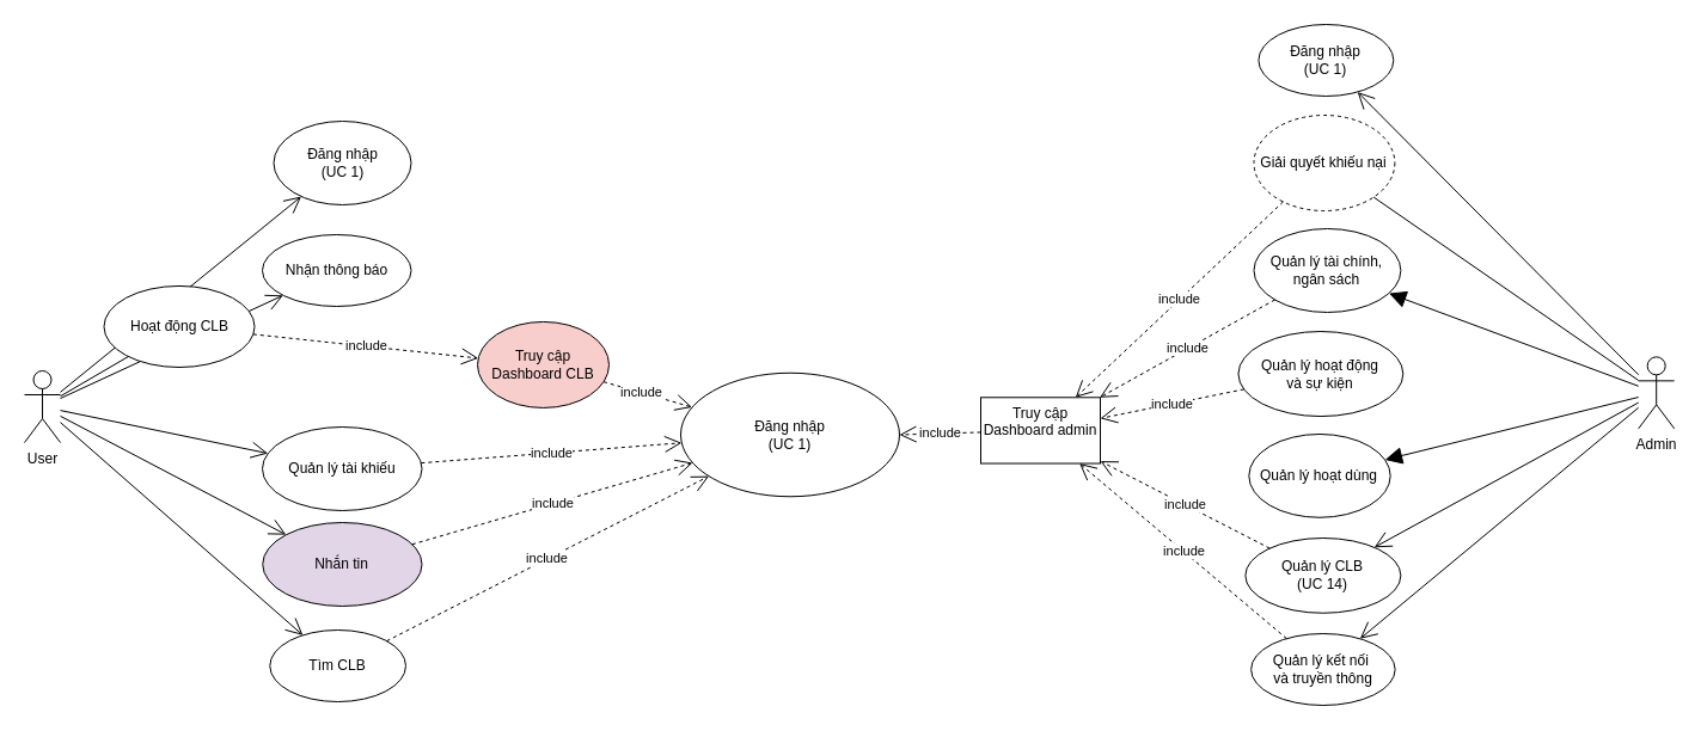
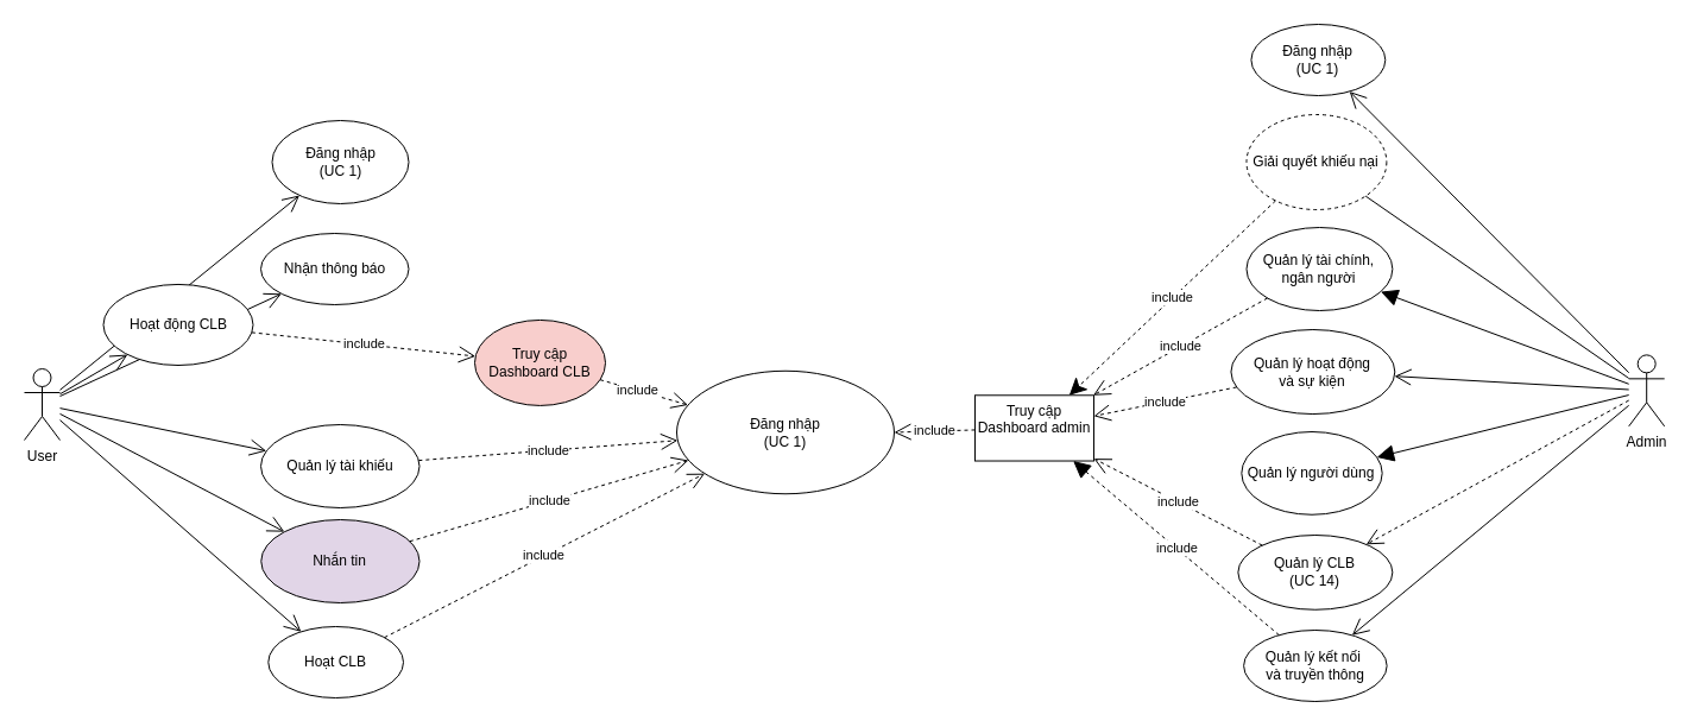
- <mxCell id="29" value="Quản lý tài chính,&lt;div&gt;&lt;span style=&quot;background-color: initial;&quot;&gt;ngân sách&lt;/span&gt;&lt;/div&gt;" style="ellipse;whiteSpace=wrap;html=1;" parent="1" vertex="1"><mxGeometry x="1048.49" y="191" width="122.88" height="70" as="geometry" /></mxCell>
+ <mxCell id="29" value="Quản lý tài chính,&lt;div&gt;&lt;span style=&quot;background-color: initial;&quot;&gt;ngân người&lt;/span&gt;&lt;/div&gt;" style="ellipse;whiteSpace=wrap;html=1;" parent="1" vertex="1"><mxGeometry x="1048.49" y="191" width="122.88" height="70" as="geometry" /></mxCell>
- <mxCell id="41" value="" style="endArrow=none;endFill=1;endSize=12;html=1;rounded=0;" parent="1" source="2" target="16" edge="1"><mxGeometry width="160" relative="1" as="geometry"><mxPoint x="69" y="308.15" as="sourcePoint" /><mxPoint x="185" y="286.15" as="targetPoint" /></mxGeometry></mxCell>
+ <mxCell id="41" value="" style="endArrow=open;endFill=1;endSize=12;html=1;rounded=0;" parent="1" source="2" target="16" edge="1"><mxGeometry width="160" relative="1" as="geometry"><mxPoint x="69" y="308.15" as="sourcePoint" /><mxPoint x="185" y="286.15" as="targetPoint" /></mxGeometry></mxCell>
+ <mxCell id="38" value="" style="endArrow=open;endFill=1;endSize=12;html=1;rounded=0;" parent="1" source="3" target="27" edge="1"><mxGeometry width="160" relative="1" as="geometry"><mxPoint x="1525.86" y="291.44" as="sourcePoint" /><mxPoint x="1139.86" y="264.44" as="targetPoint" /></mxGeometry></mxCell>
- <mxCell id="35" value="include" style="endArrow=open;endSize=12;dashed=1;html=1;rounded=0;" parent="1" source="32" target="21" edge="1"><mxGeometry width="160" relative="1" as="geometry"><mxPoint x="1004.61" y="119.96" as="sourcePoint" /><mxPoint x="849.61" y="315.96" as="targetPoint" /></mxGeometry></mxCell>
+ <mxCell id="35" value="include" style="endArrow=classic;endSize=12;dashed=1;html=1;rounded=0;" parent="1" source="32" target="21" edge="1"><mxGeometry width="160" relative="1" as="geometry"><mxPoint x="1004.61" y="119.96" as="sourcePoint" /><mxPoint x="849.61" y="315.96" as="targetPoint" /></mxGeometry></mxCell>
- <mxCell id="33" value="include" style="endArrow=open;endSize=12;dashed=1;html=1;rounded=0;" parent="1" source="30" target="21" edge="1"><mxGeometry width="160" relative="1" as="geometry"><mxPoint x="1019.62" y="472.93" as="sourcePoint" /><mxPoint x="888.62" y="422.93" as="targetPoint" /></mxGeometry></mxCell>
+ <mxCell id="33" value="include" style="endArrow=block;endSize=12;dashed=1;html=1;rounded=0;" parent="1" source="30" target="21" edge="1"><mxGeometry width="160" relative="1" as="geometry"><mxPoint x="1019.62" y="472.93" as="sourcePoint" /><mxPoint x="888.62" y="422.93" as="targetPoint" /></mxGeometry></mxCell>
- <mxCell id="17" value="" style="endArrow=open;endFill=1;endSize=12;html=1;rounded=0;" parent="1" source="3" target="6" edge="1"><mxGeometry width="160" relative="1" as="geometry"><mxPoint x="908.29" y="244.84" as="sourcePoint" /><mxPoint x="713.29" y="251.84" as="targetPoint" /></mxGeometry></mxCell>
+ <mxCell id="17" value="" style="endArrow=open;endFill=1;endSize=12;html=1;rounded=0;dashed=1;" parent="1" source="3" target="6" edge="1"><mxGeometry width="160" relative="1" as="geometry"><mxPoint x="908.29" y="244.84" as="sourcePoint" /><mxPoint x="713.29" y="251.84" as="targetPoint" /></mxGeometry></mxCell>
- <mxCell id="31" value="Quản lý hoạt dùng" style="ellipse;whiteSpace=wrap;html=1;" parent="1" vertex="1"><mxGeometry x="1044.34" y="363" width="118.32" height="69.75" as="geometry" /></mxCell>
+ <mxCell id="31" value="Quản lý người dùng" style="ellipse;whiteSpace=wrap;html=1;" parent="1" vertex="1"><mxGeometry x="1044.34" y="363" width="118.32" height="69.75" as="geometry" /></mxCell>
- <mxCell id="11" value="Tìm CLB" style="ellipse;whiteSpace=wrap;html=1;" parent="1" vertex="1"><mxGeometry x="225.31" y="527" width="113.69" height="60" as="geometry" /></mxCell>
+ <mxCell id="11" value="Hoạt CLB" style="ellipse;whiteSpace=wrap;html=1;" parent="1" vertex="1"><mxGeometry x="225.31" y="527" width="113.69" height="60" as="geometry" /></mxCell>
